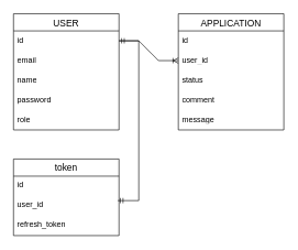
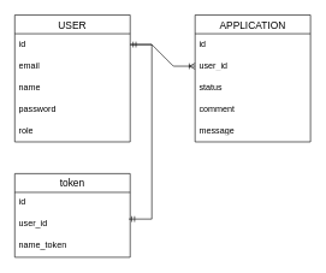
- <mxCell id="5" value="refresh_token" style="text;strokeColor=none;fillColor=none;spacingLeft=4;spacingRight=4;overflow=hidden;rotatable=0;points=[[0,0.5],[1,0.5]];portConstraint=eastwest;fontSize=12;whiteSpace=wrap;html=1;" parent="2" vertex="1"><mxGeometry y="86" width="160" height="30" as="geometry" /></mxCell>
+ <mxCell id="5" value="name_token" style="text;strokeColor=none;fillColor=none;spacingLeft=4;spacingRight=4;overflow=hidden;rotatable=0;points=[[0,0.5],[1,0.5]];portConstraint=eastwest;fontSize=12;whiteSpace=wrap;html=1;" parent="2" vertex="1"><mxGeometry y="86" width="160" height="30" as="geometry" /></mxCell>
